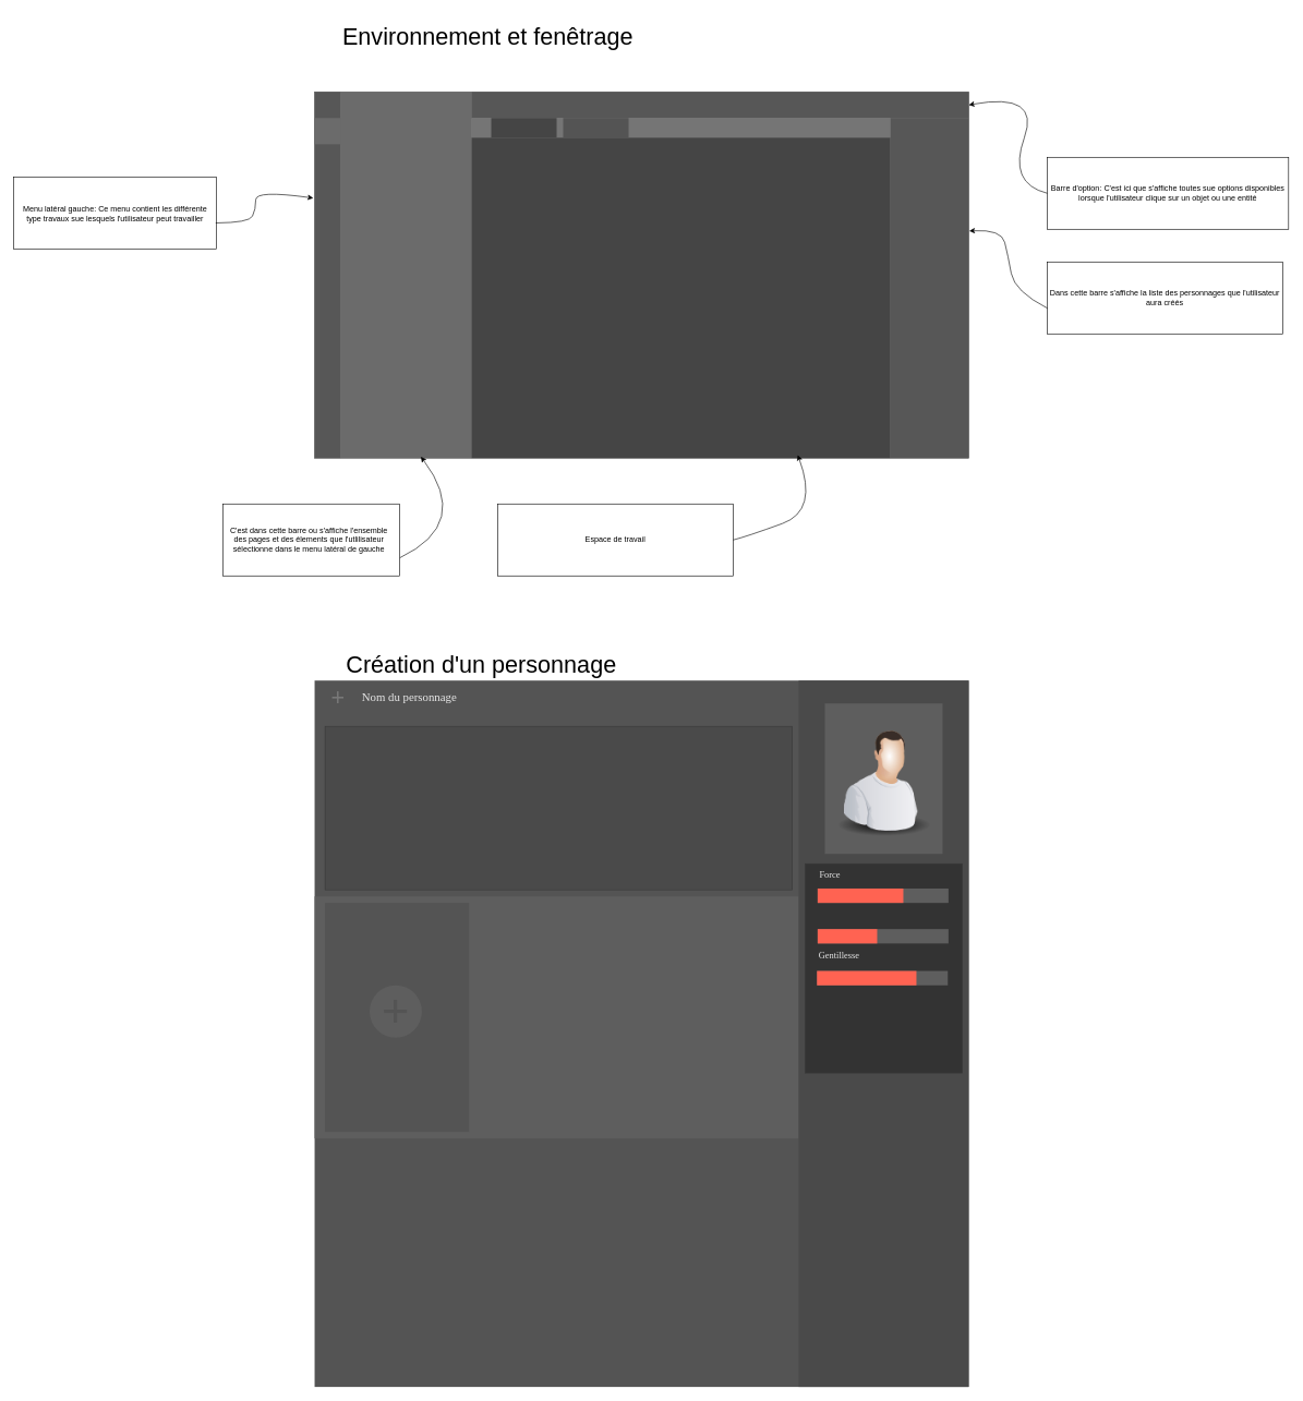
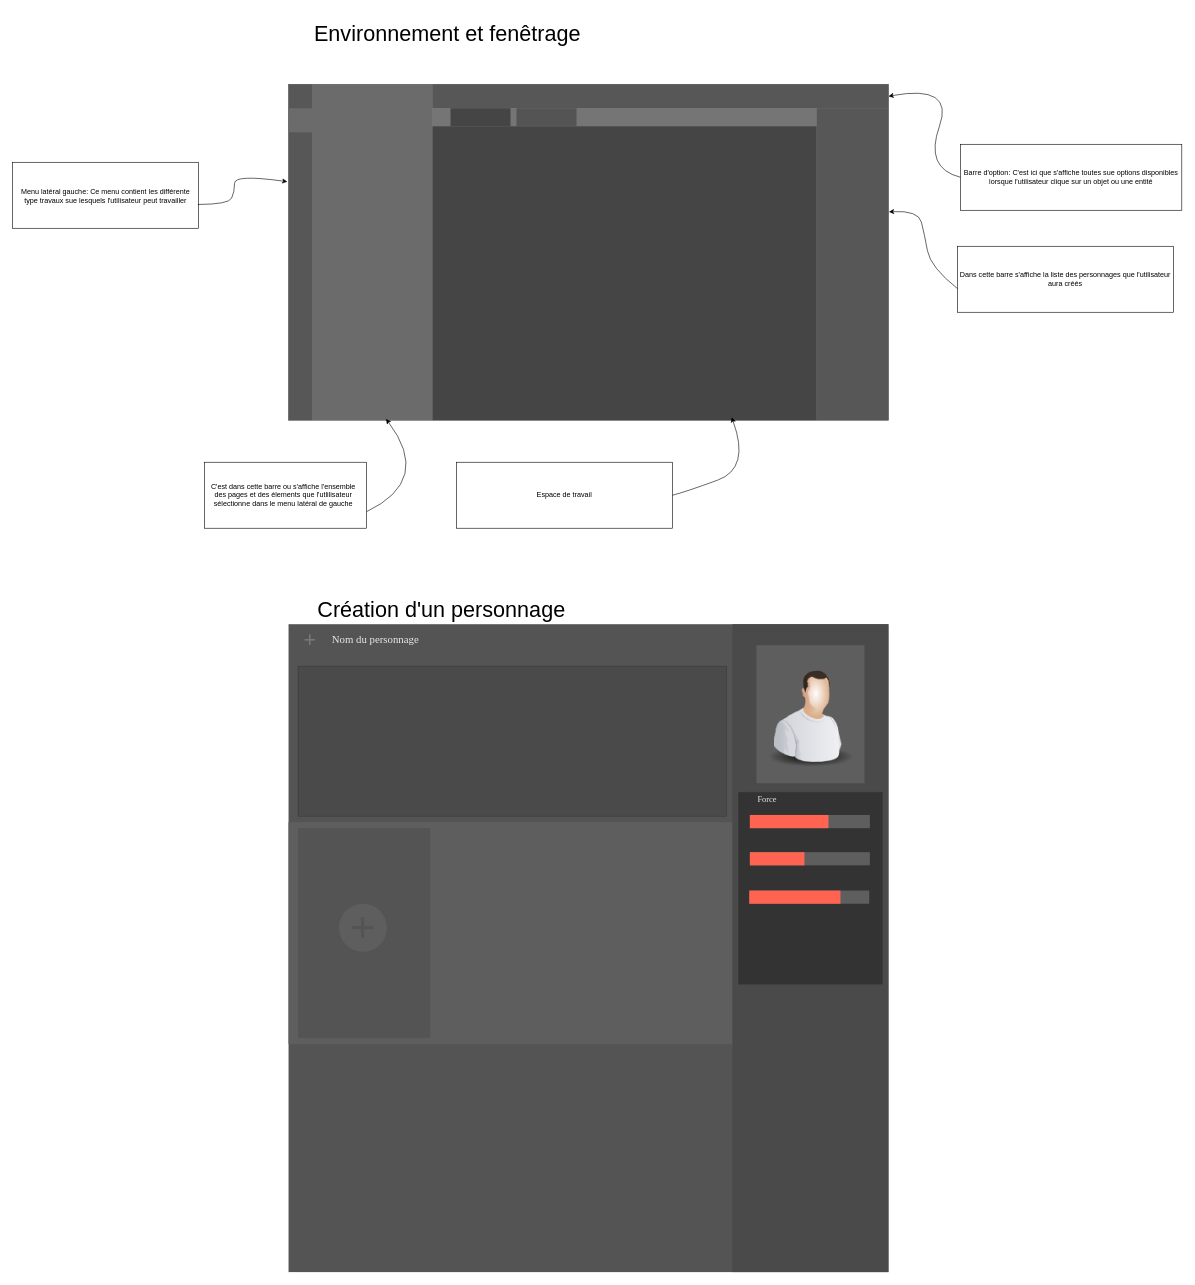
- <mxCell id="19" value="Dans cette barre s'affiche la liste des personnages que l'utilisateur aura créés" style="rounded=0;whiteSpace=wrap;html=1;" parent="1" vertex="1"><mxGeometry x="1600" y="400" width="360" height="110" as="geometry" /></mxCell>
+ <mxCell id="19" value="Dans cette barre s'affiche la liste des personnages que l'utilisateur aura créés" style="rounded=0;whiteSpace=wrap;html=1;" parent="1" vertex="1"><mxGeometry x="1595" y="410" width="360" height="110" as="geometry" /></mxCell>
- <mxCell id="34" value="&lt;font style=&quot;font-size: 14px&quot; color=&quot;#e8e8e8&quot; face=&quot;Verdana&quot;&gt;Force&lt;/font&gt;" style="text;html=1;strokeColor=none;fillColor=none;align=left;verticalAlign=middle;whiteSpace=wrap;rounded=0;fontFamily=Calibri;" parent="1" vertex="1"><mxGeometry x="1250" y="1328" width="200" height="20" as="geometry" /></mxCell>
+ <mxCell id="34" value="&lt;font style=&quot;font-size: 14px&quot; color=&quot;#e8e8e8&quot; face=&quot;Verdana&quot;&gt;Force&lt;/font&gt;" style="text;html=1;strokeColor=none;fillColor=none;align=left;verticalAlign=middle;whiteSpace=wrap;rounded=0;fontFamily=Calibri;" parent="1" vertex="1"><mxGeometry x="1260" y="1323" width="200" height="20" as="geometry" /></mxCell>
- <mxCell id="41" value="&lt;font style=&quot;font-size: 14px&quot; color=&quot;#e8e8e8&quot; face=&quot;Verdana&quot;&gt;Gentillesse&lt;/font&gt;" style="text;html=1;strokeColor=none;fillColor=none;align=left;verticalAlign=middle;whiteSpace=wrap;rounded=0;fontFamily=Calibri;" parent="1" vertex="1"><mxGeometry x="1249" y="1454" width="200" height="16" as="geometry" /></mxCell>
